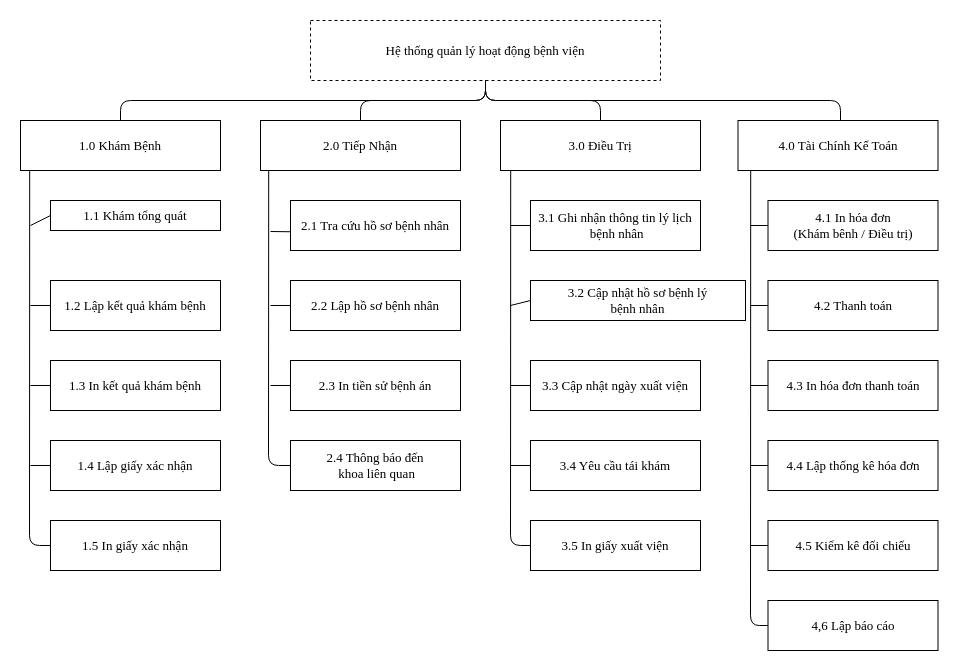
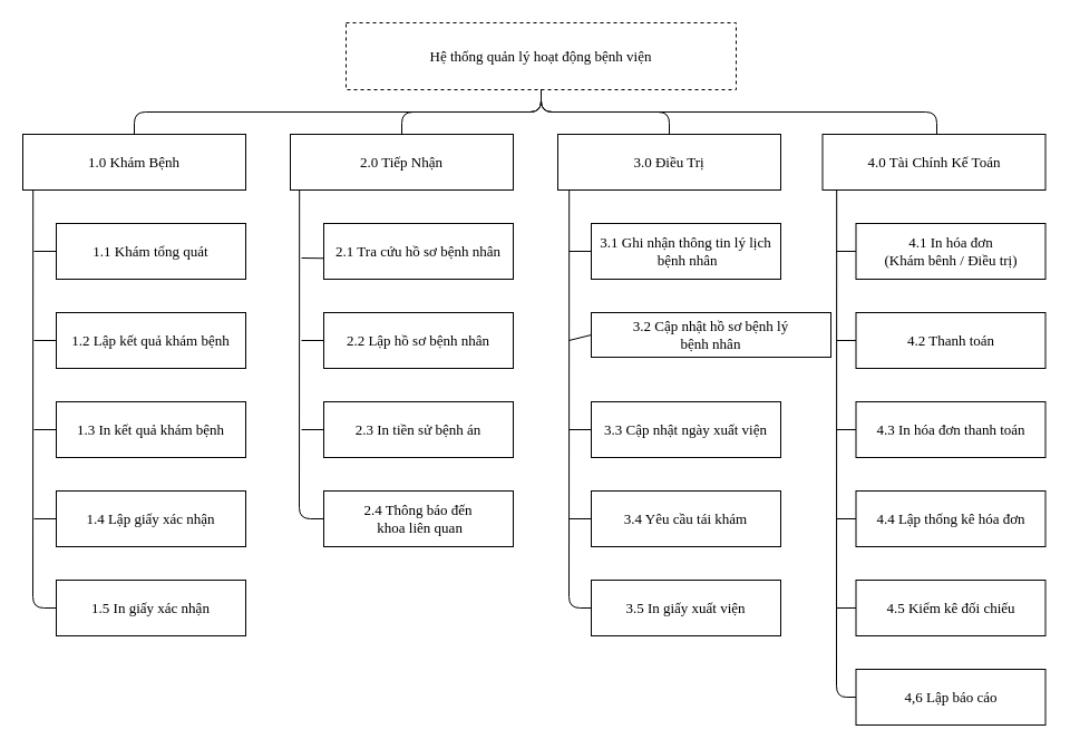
- <mxCell id="4" value="1.1 Khám tổng quát" style="rounded=0;whiteSpace=wrap;html=1;fontFamily=Times New Roman;fontSize=13;" parent="1" vertex="1"><mxGeometry x="50" y="200" width="170" height="30" as="geometry" /></mxCell>
+ <mxCell id="4" value="1.1 Khám tổng quát" style="rounded=0;whiteSpace=wrap;html=1;fontFamily=Times New Roman;fontSize=13;" parent="1" vertex="1"><mxGeometry x="50" y="200" width="170" height="50" as="geometry" /></mxCell>
